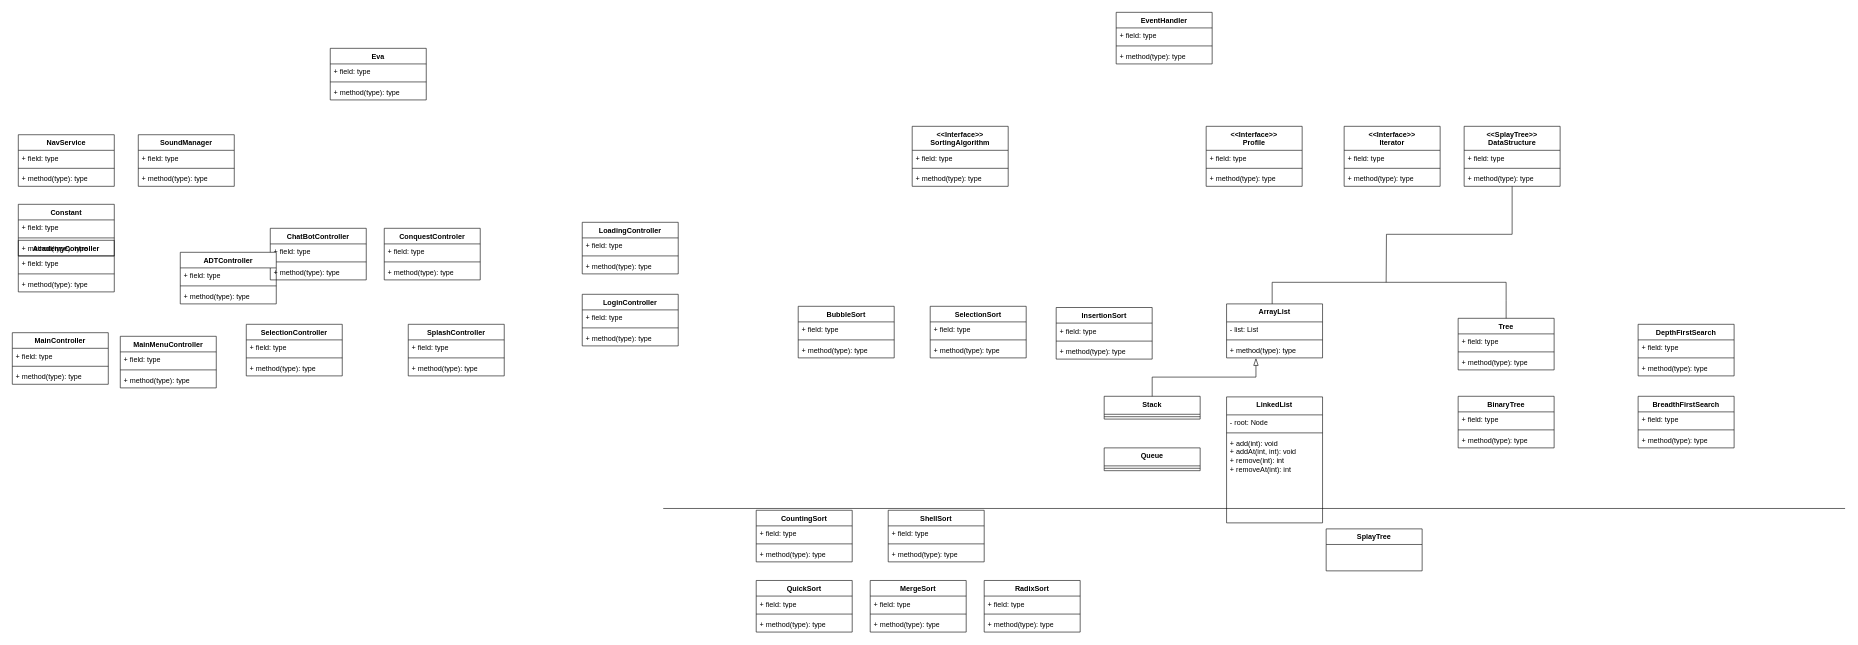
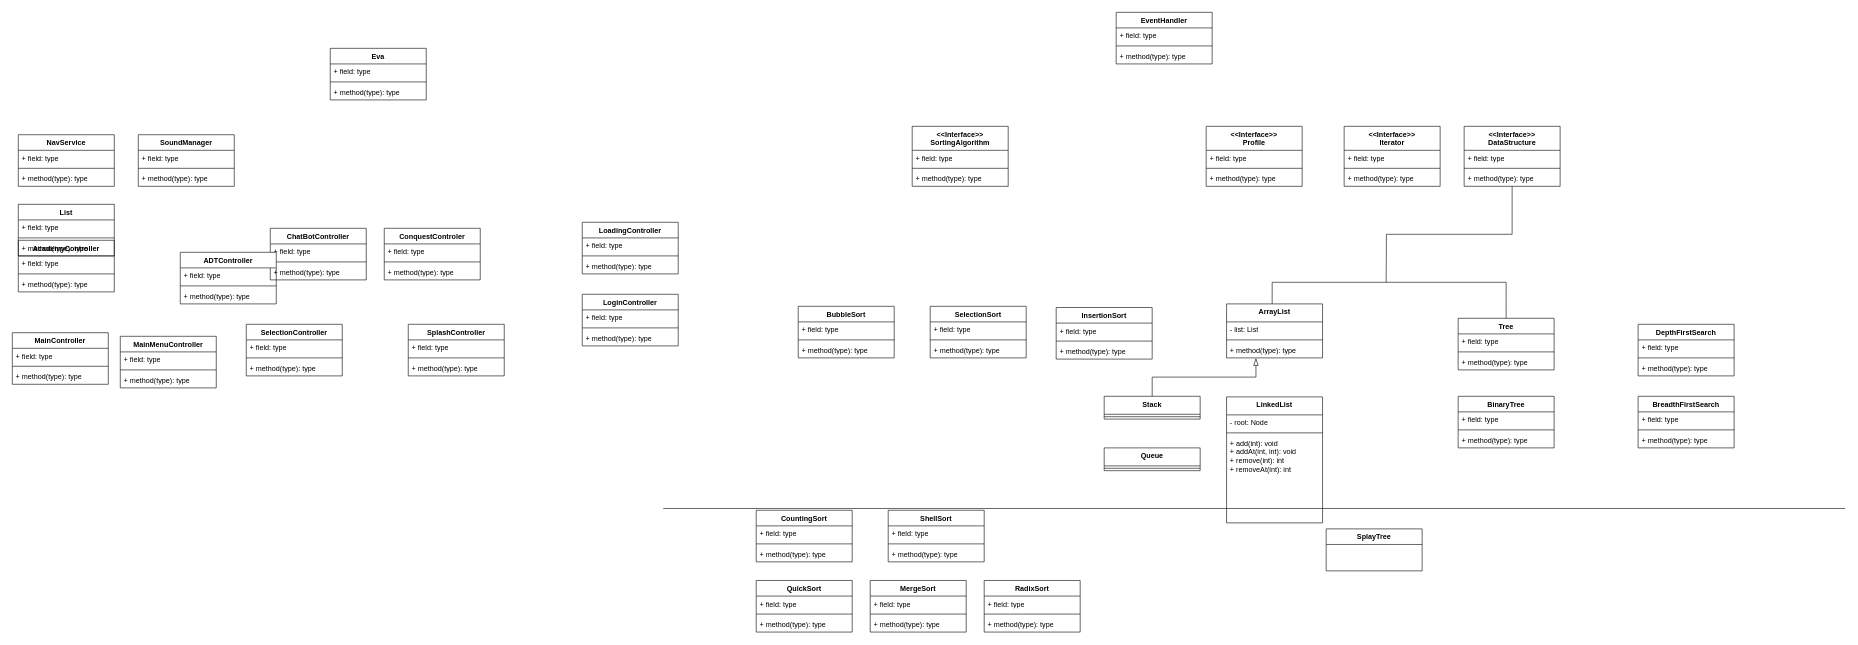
- <mxCell id="15" value="&amp;lt;&amp;lt;SplayTree&amp;gt;&amp;gt;&lt;br&gt;DataStructure" style="swimlane;fontStyle=1;align=center;verticalAlign=top;childLayout=stackLayout;horizontal=1;startSize=40;horizontalStack=0;resizeParent=1;resizeParentMax=0;resizeLast=0;collapsible=1;marginBottom=0;whiteSpace=wrap;html=1;" vertex="1" parent="1"><mxGeometry x="2440" y="210" width="160" height="100" as="geometry" /></mxCell>
+ <mxCell id="15" value="&amp;lt;&amp;lt;Interface&amp;gt;&amp;gt;&lt;br&gt;DataStructure" style="swimlane;fontStyle=1;align=center;verticalAlign=top;childLayout=stackLayout;horizontal=1;startSize=40;horizontalStack=0;resizeParent=1;resizeParentMax=0;resizeLast=0;collapsible=1;marginBottom=0;whiteSpace=wrap;html=1;" vertex="1" parent="1"><mxGeometry x="2440" y="210" width="160" height="100" as="geometry" /></mxCell>
- <mxCell id="125" value="Constant" style="swimlane;fontStyle=1;align=center;verticalAlign=top;childLayout=stackLayout;horizontal=1;startSize=26;horizontalStack=0;resizeParent=1;resizeParentMax=0;resizeLast=0;collapsible=1;marginBottom=0;whiteSpace=wrap;html=1;" vertex="1" parent="1"><mxGeometry x="30" y="340" width="160" height="86" as="geometry" /></mxCell>
+ <mxCell id="125" value="List" style="swimlane;fontStyle=1;align=center;verticalAlign=top;childLayout=stackLayout;horizontal=1;startSize=26;horizontalStack=0;resizeParent=1;resizeParentMax=0;resizeLast=0;collapsible=1;marginBottom=0;whiteSpace=wrap;html=1;" vertex="1" parent="1"><mxGeometry x="30" y="340" width="160" height="86" as="geometry" /></mxCell>
